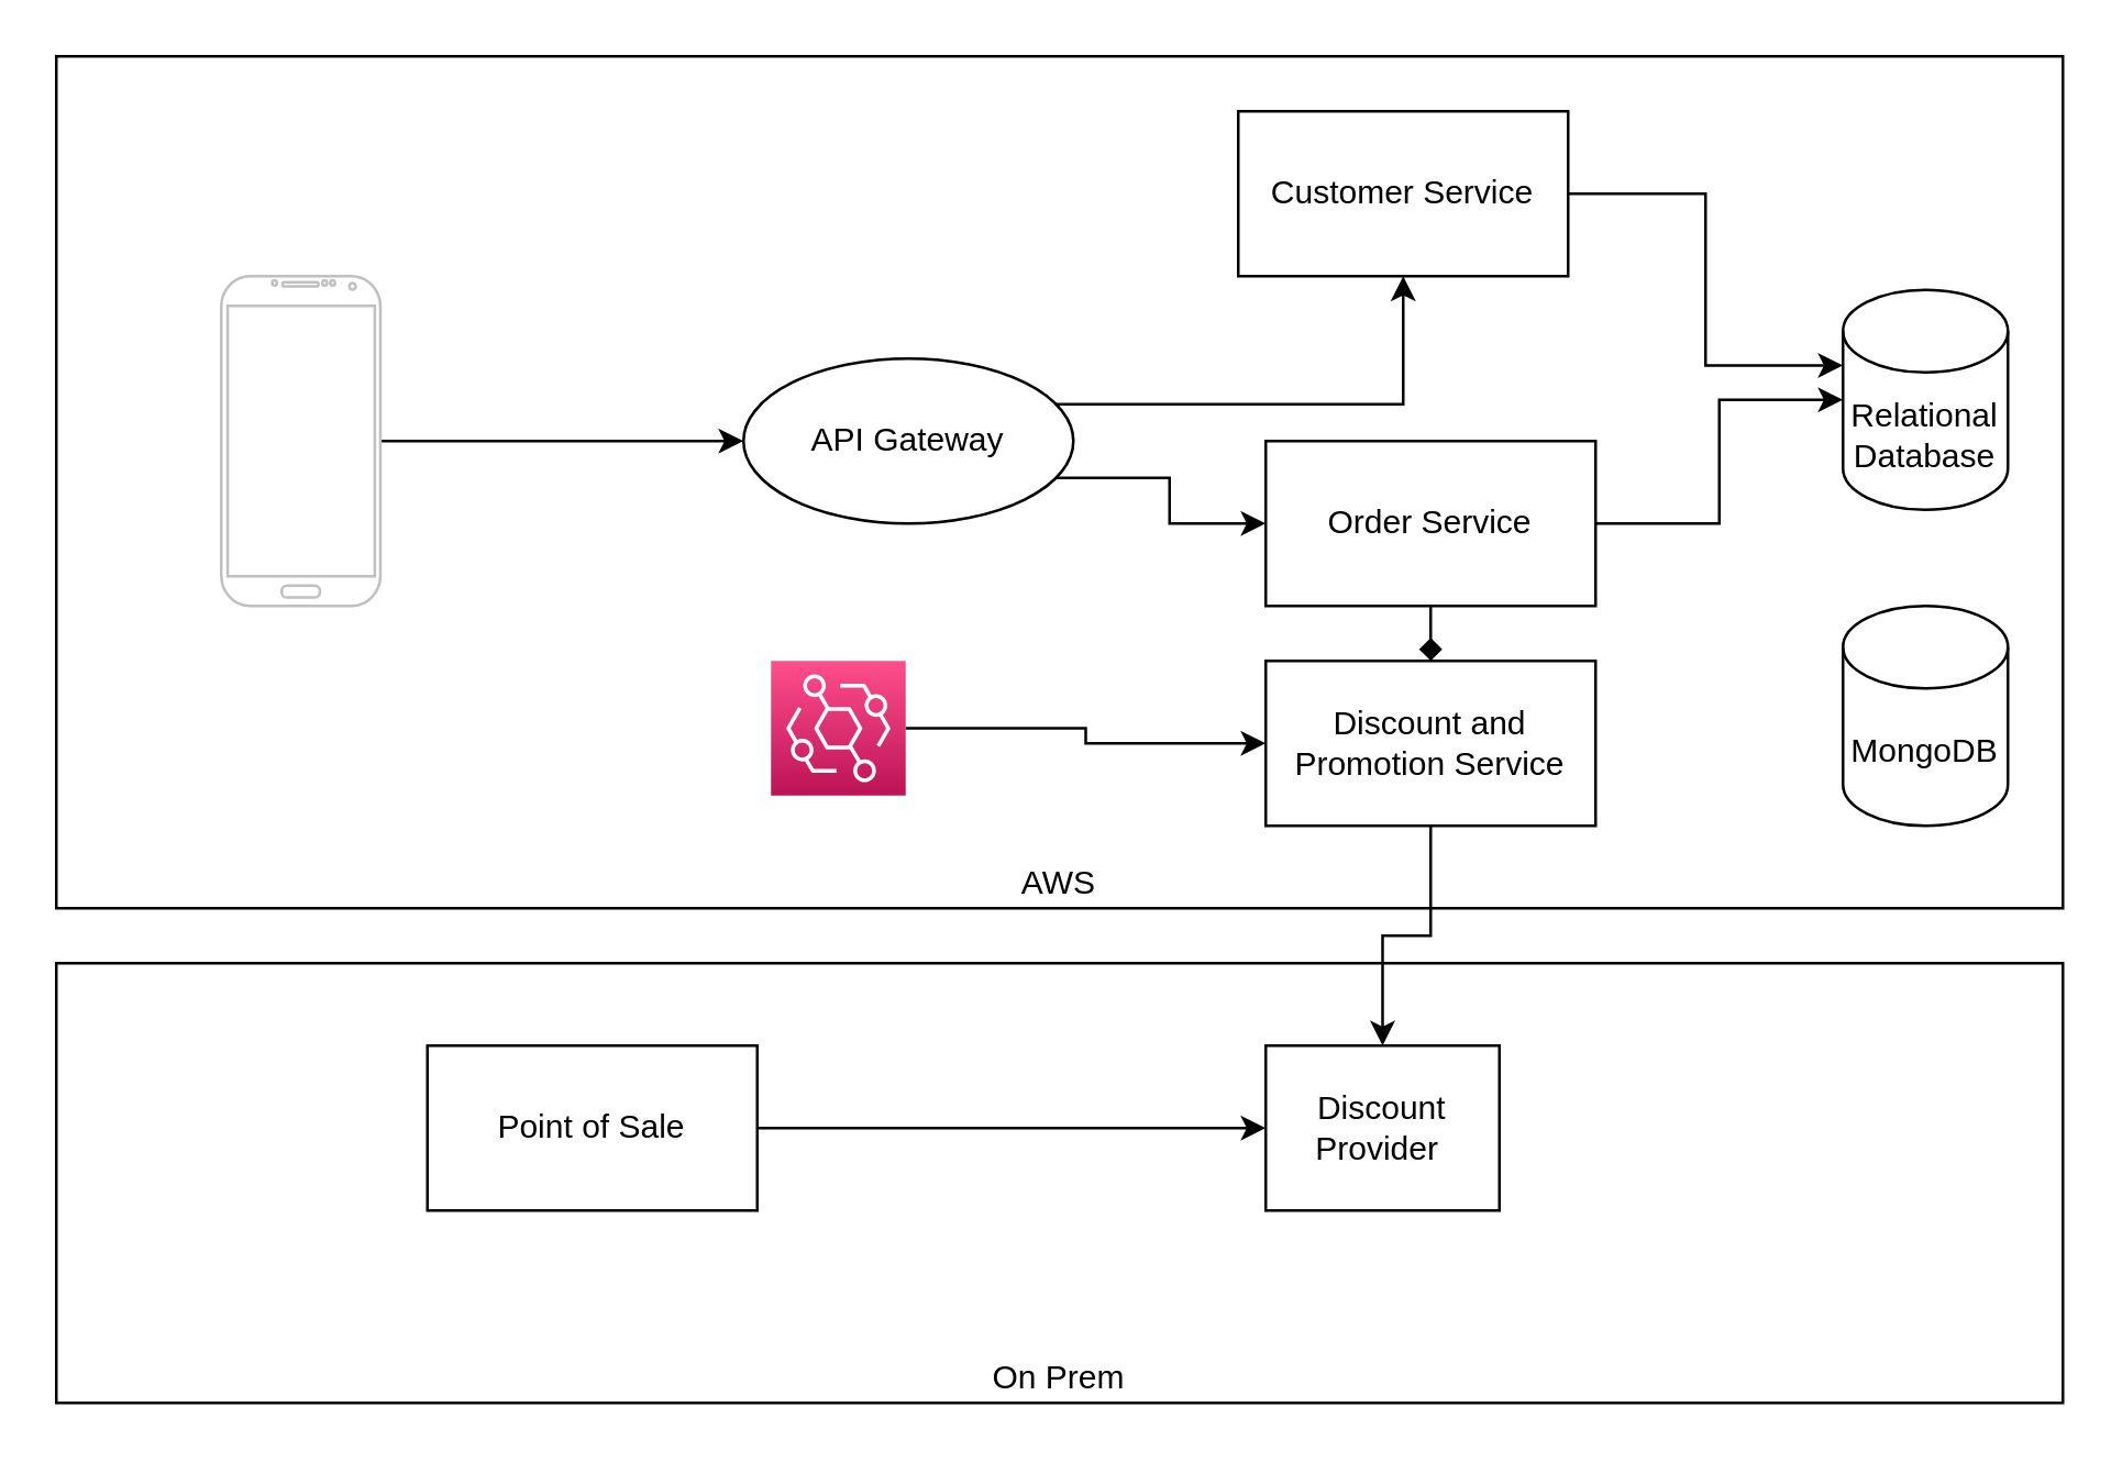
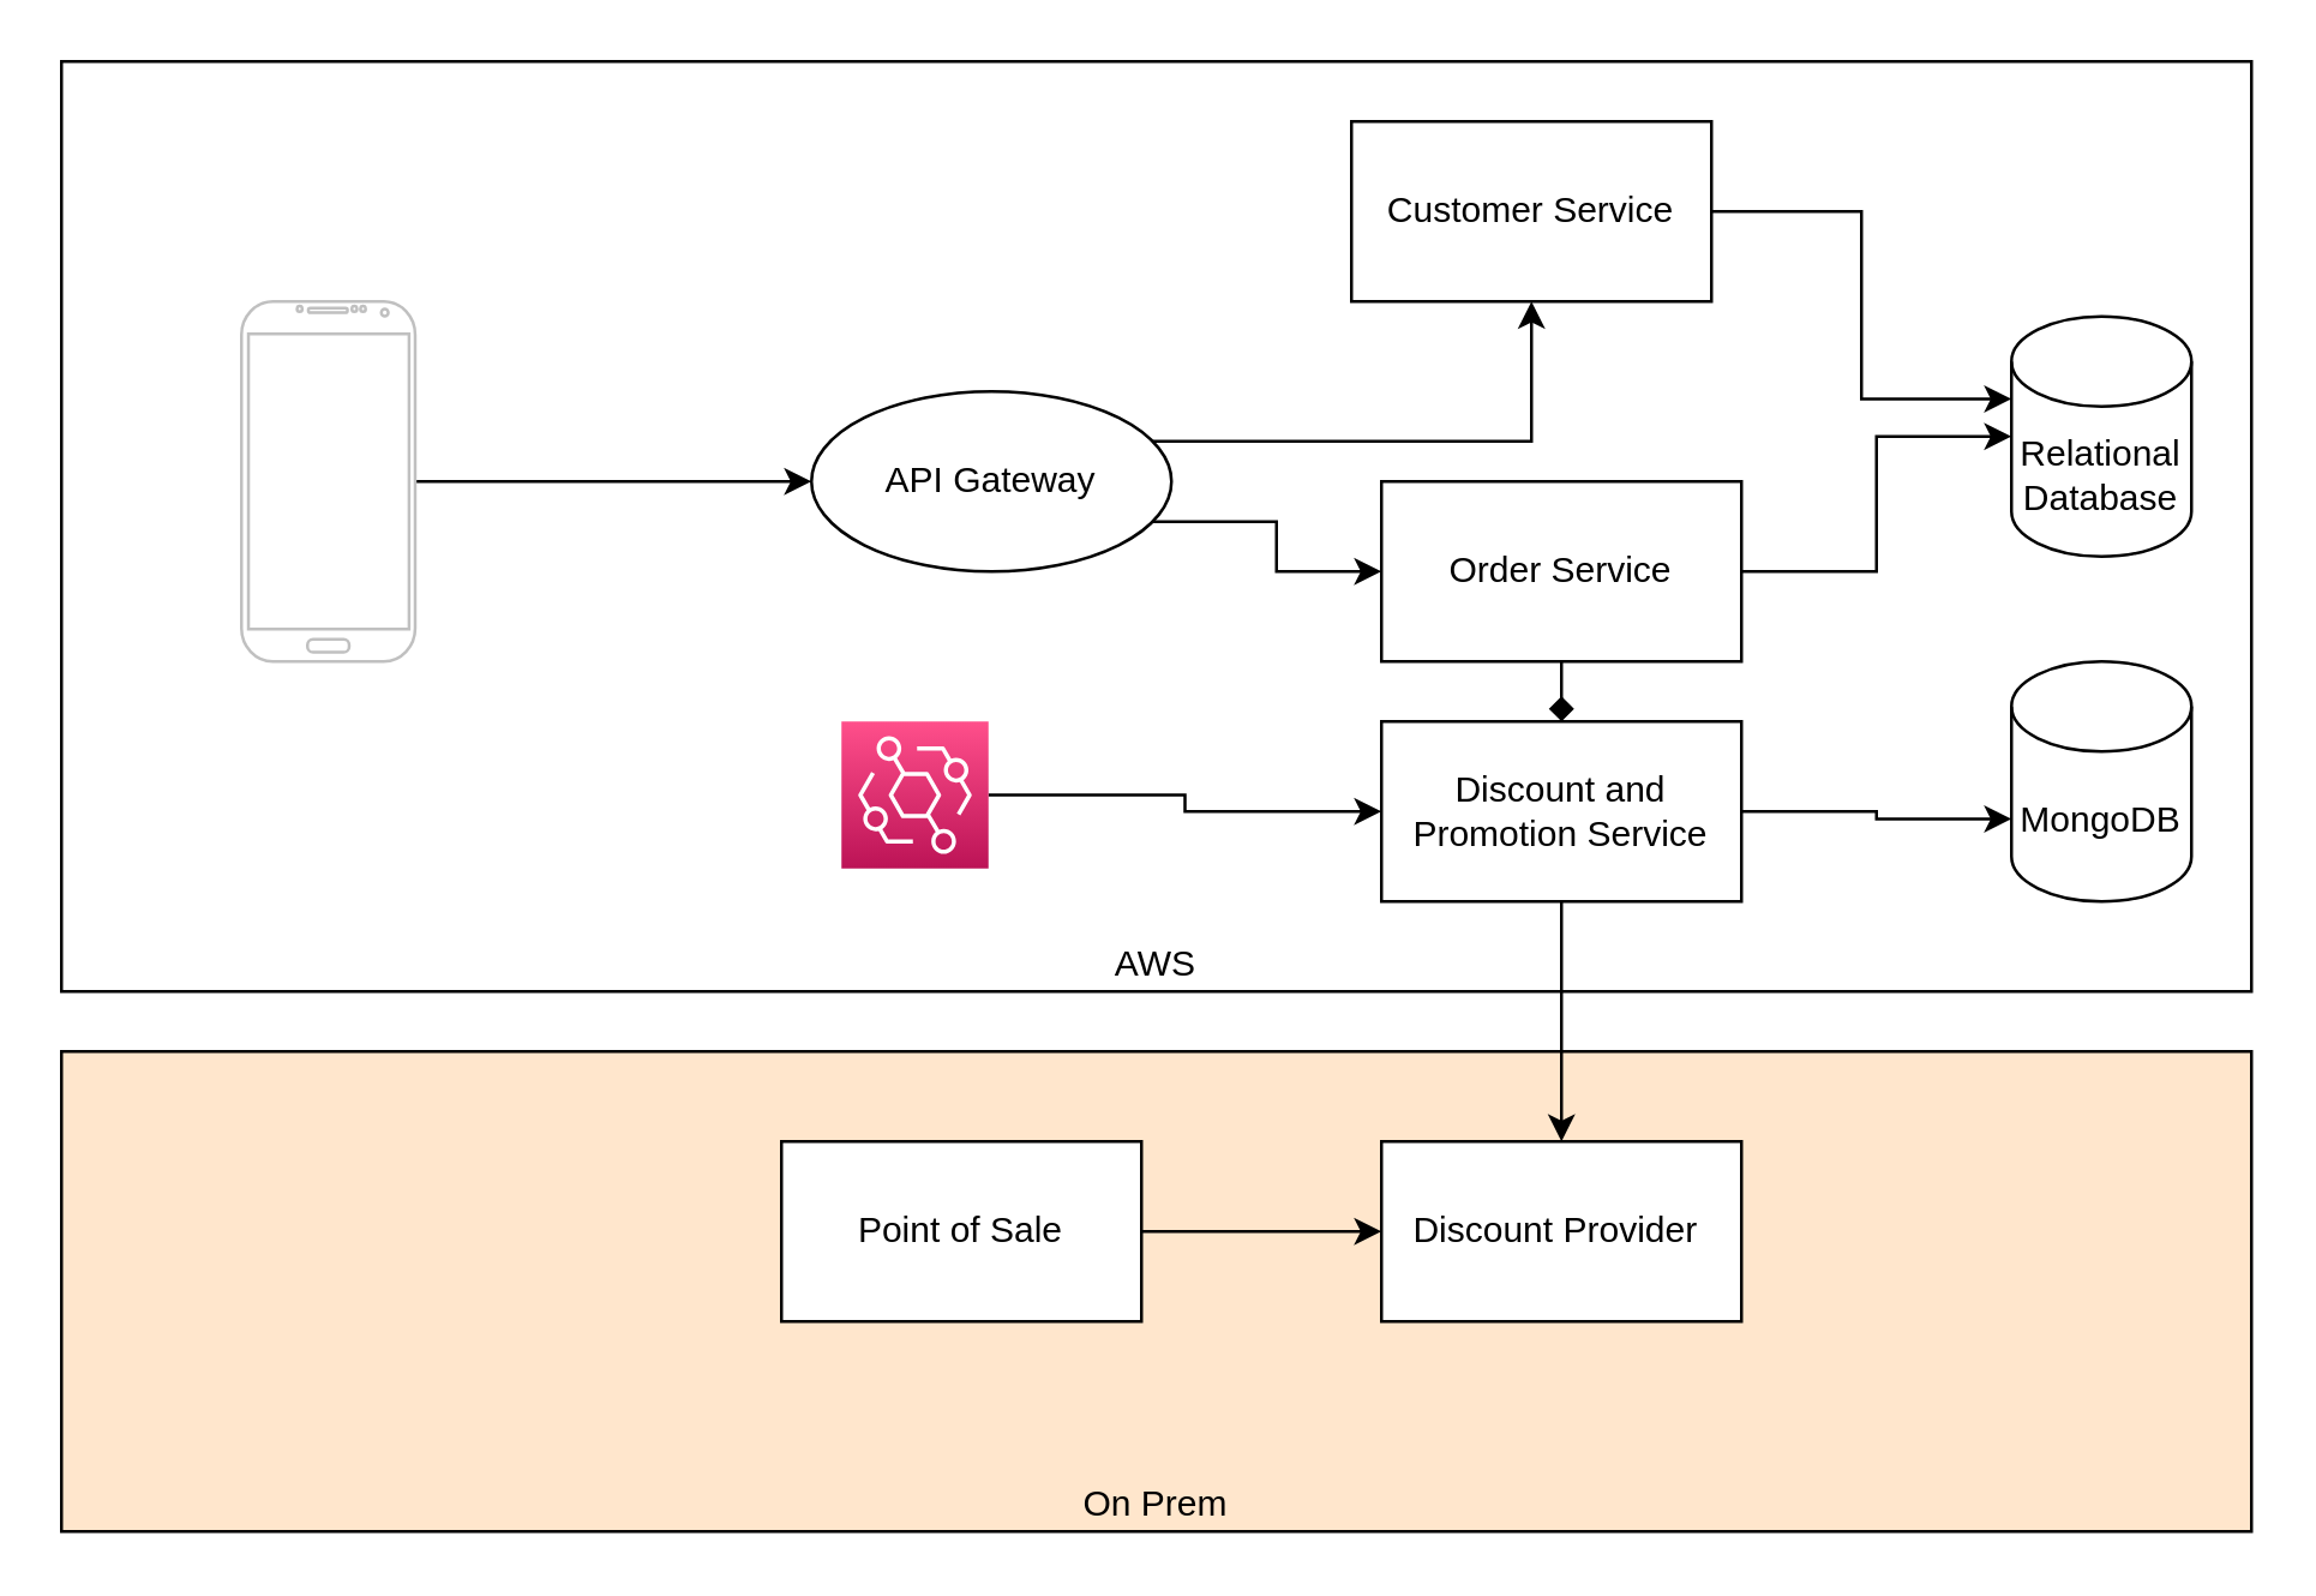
+ <mxCell id="19" style="edgeStyle=orthogonalEdgeStyle;rounded=0;orthogonalLoop=1;jettySize=auto;html=1;exitX=1;exitY=0.5;exitDx=0;exitDy=0;entryX=0;entryY=0;entryDx=0;entryDy=52.5;entryPerimeter=0;" edge="1" parent="1" source="20" target="21"><mxGeometry relative="1" as="geometry" /></mxCell>
- <mxCell id="17" value="Point of Sale" style="rounded=0;whiteSpace=wrap;html=1;" vertex="1" parent="1"><mxGeometry x="155" y="380" width="120" height="60" as="geometry" /></mxCell>
+ <mxCell id="17" value="Point of Sale" style="rounded=0;whiteSpace=wrap;html=1;" vertex="1" parent="1"><mxGeometry x="260" y="380" width="120" height="60" as="geometry" /></mxCell>
- <mxCell id="15" value="Discount Provider&amp;nbsp;" style="rounded=0;whiteSpace=wrap;html=1;" vertex="1" parent="1"><mxGeometry x="460" y="380" width="85" height="60" as="geometry" /></mxCell>
+ <mxCell id="15" value="Discount Provider&amp;nbsp;" style="rounded=0;whiteSpace=wrap;html=1;" vertex="1" parent="1"><mxGeometry x="460" y="380" width="120" height="60" as="geometry" /></mxCell>
- <mxCell id="14" value="On Prem" style="rounded=0;whiteSpace=wrap;html=1;verticalAlign=bottom;" vertex="1" parent="1"><mxGeometry x="20" y="350" width="730" height="160" as="geometry" /></mxCell>
+ <mxCell id="14" value="On Prem" style="rounded=0;whiteSpace=wrap;html=1;verticalAlign=bottom;fillColor=#ffe6cc;" vertex="1" parent="1"><mxGeometry x="20" y="350" width="730" height="160" as="geometry" /></mxCell>
